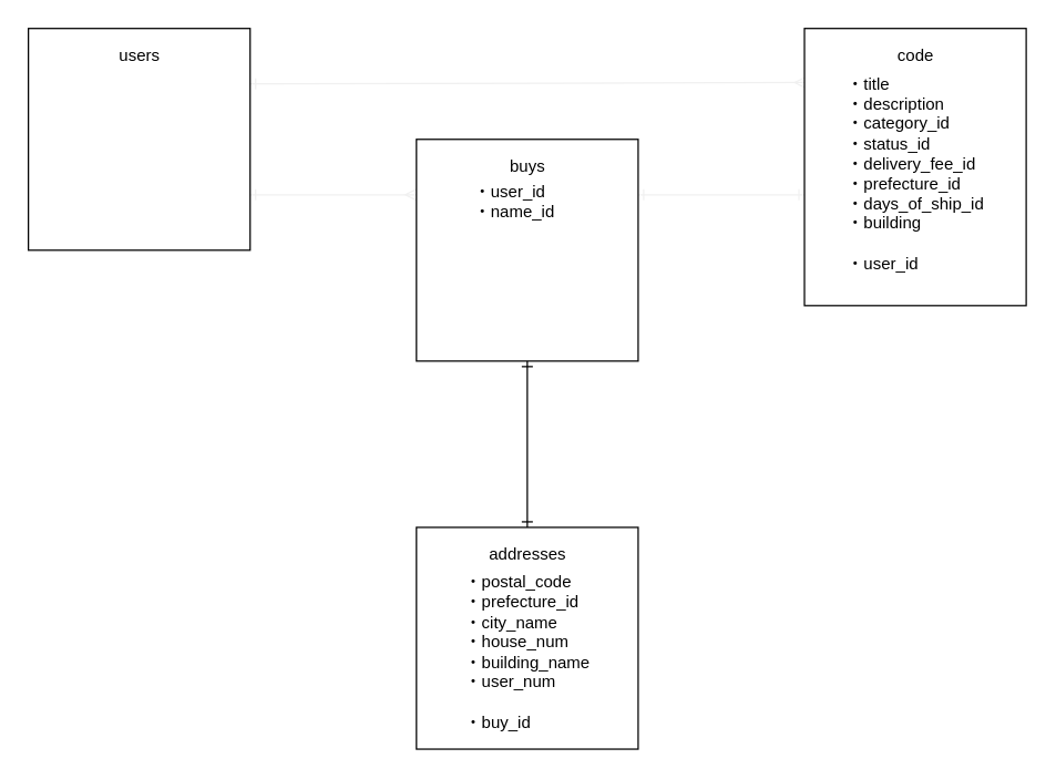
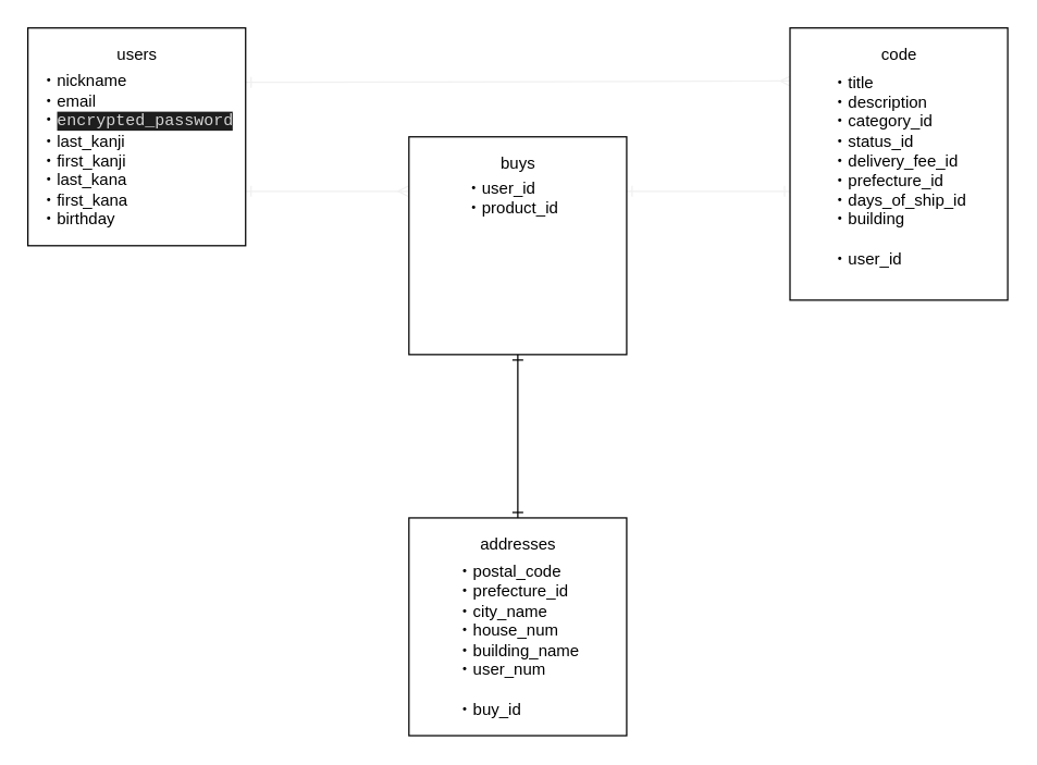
+ <mxCell id="6" value="&lt;div style=&quot;text-align: left&quot;&gt;&lt;span&gt;・nickname&lt;/span&gt;&lt;/div&gt;&lt;div style=&quot;text-align: left&quot;&gt;&lt;span&gt;・email&lt;/span&gt;&lt;/div&gt;&lt;div style=&quot;text-align: left&quot;&gt;・&lt;span style=&quot;background-color: rgb(30 , 30 , 30) ; color: rgb(212 , 212 , 212) ; font-family: &amp;#34;menlo&amp;#34; , &amp;#34;monaco&amp;#34; , &amp;#34;courier new&amp;#34; , monospace ; text-align: center&quot;&gt;encrypted_password&lt;/span&gt;&lt;/div&gt;&lt;div style=&quot;text-align: left&quot;&gt;・last_kanji&lt;/div&gt;&lt;div style=&quot;text-align: left&quot;&gt;・first_kanji&lt;/div&gt;&lt;div style=&quot;text-align: left&quot;&gt;・last_kana&lt;/div&gt;&lt;div style=&quot;text-align: left&quot;&gt;・first_kana&lt;/div&gt;&lt;div style=&quot;text-align: left&quot;&gt;・birthday&lt;/div&gt;" style="text;html=1;align=center;verticalAlign=middle;resizable=0;points=[];autosize=1;" parent="1" vertex="1"><mxGeometry x="20" y="50" width="160" height="120" as="geometry" /></mxCell>
- <mxCell id="15" value="・user_id&lt;br&gt;&lt;div style=&quot;&quot;&gt;&lt;span&gt;・name_id&lt;br&gt;&lt;/span&gt;&lt;/div&gt;" style="text;html=1;align=left;verticalAlign=middle;resizable=0;points=[];autosize=1;" parent="1" vertex="1"><mxGeometry x="340" y="130" width="80" height="30" as="geometry" /></mxCell>
+ <mxCell id="15" value="・user_id&lt;br&gt;&lt;div style=&quot;&quot;&gt;&lt;span&gt;・product_id&lt;br&gt;&lt;/span&gt;&lt;/div&gt;" style="text;html=1;align=left;verticalAlign=middle;resizable=0;points=[];autosize=1;" parent="1" vertex="1"><mxGeometry x="340" y="130" width="80" height="30" as="geometry" /></mxCell>
